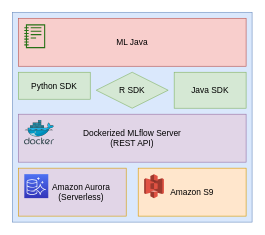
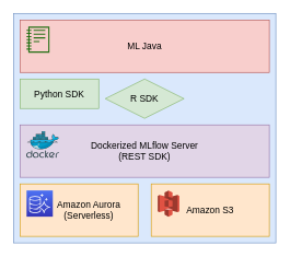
- <mxCell id="5" value="Java SDK" style="rounded=0;whiteSpace=wrap;html=1;fillColor=#d5e8d4;strokeColor=#82b366;fontSize=14;" vertex="1" parent="1"><mxGeometry x="290" y="120" width="120" height="60" as="geometry" /></mxCell>
- <mxCell id="7" value="Dockerized MLflow Server&lt;br style=&quot;font-size: 14px;&quot;&gt;(REST API)" style="rounded=0;whiteSpace=wrap;html=1;fillColor=#e1d5e7;strokeColor=#9673a6;fontSize=14;" vertex="1" parent="1"><mxGeometry x="30" y="190" width="380" height="80" as="geometry" /></mxCell>
+ <mxCell id="7" value="Dockerized MLflow Server&lt;br style=&quot;font-size: 14px;&quot;&gt;(REST SDK)" style="rounded=0;whiteSpace=wrap;html=1;fillColor=#e1d5e7;strokeColor=#9673a6;fontSize=14;" vertex="1" parent="1"><mxGeometry x="30" y="190" width="380" height="80" as="geometry" /></mxCell>
- <mxCell id="8" value="Amazon Aurora&lt;br style=&quot;font-size: 14px;&quot;&gt;(Serverless)" style="rounded=0;whiteSpace=wrap;html=1;fillColor=#e1d5e7;strokeColor=#d79b00;spacingLeft=30;fontSize=14;" vertex="1" parent="1"><mxGeometry x="30" y="280" width="180" height="80" as="geometry" /></mxCell>
+ <mxCell id="8" value="Amazon Aurora&lt;br style=&quot;font-size: 14px;&quot;&gt;(Serverless)" style="rounded=0;whiteSpace=wrap;html=1;fillColor=#ffe6cc;strokeColor=#d79b00;spacingLeft=30;fontSize=14;" vertex="1" parent="1"><mxGeometry x="30" y="280" width="180" height="80" as="geometry" /></mxCell>
- <mxCell id="9" value="Amazon S9" style="rounded=0;whiteSpace=wrap;html=1;fillColor=#ffe6cc;strokeColor=#d79b00;fontSize=14;" vertex="1" parent="1"><mxGeometry x="230" y="280" width="180" height="80" as="geometry" /></mxCell>
+ <mxCell id="9" value="Amazon S3" style="rounded=0;whiteSpace=wrap;html=1;fillColor=#ffe6cc;strokeColor=#d79b00;fontSize=14;" vertex="1" parent="1"><mxGeometry x="230" y="280" width="180" height="80" as="geometry" /></mxCell>
